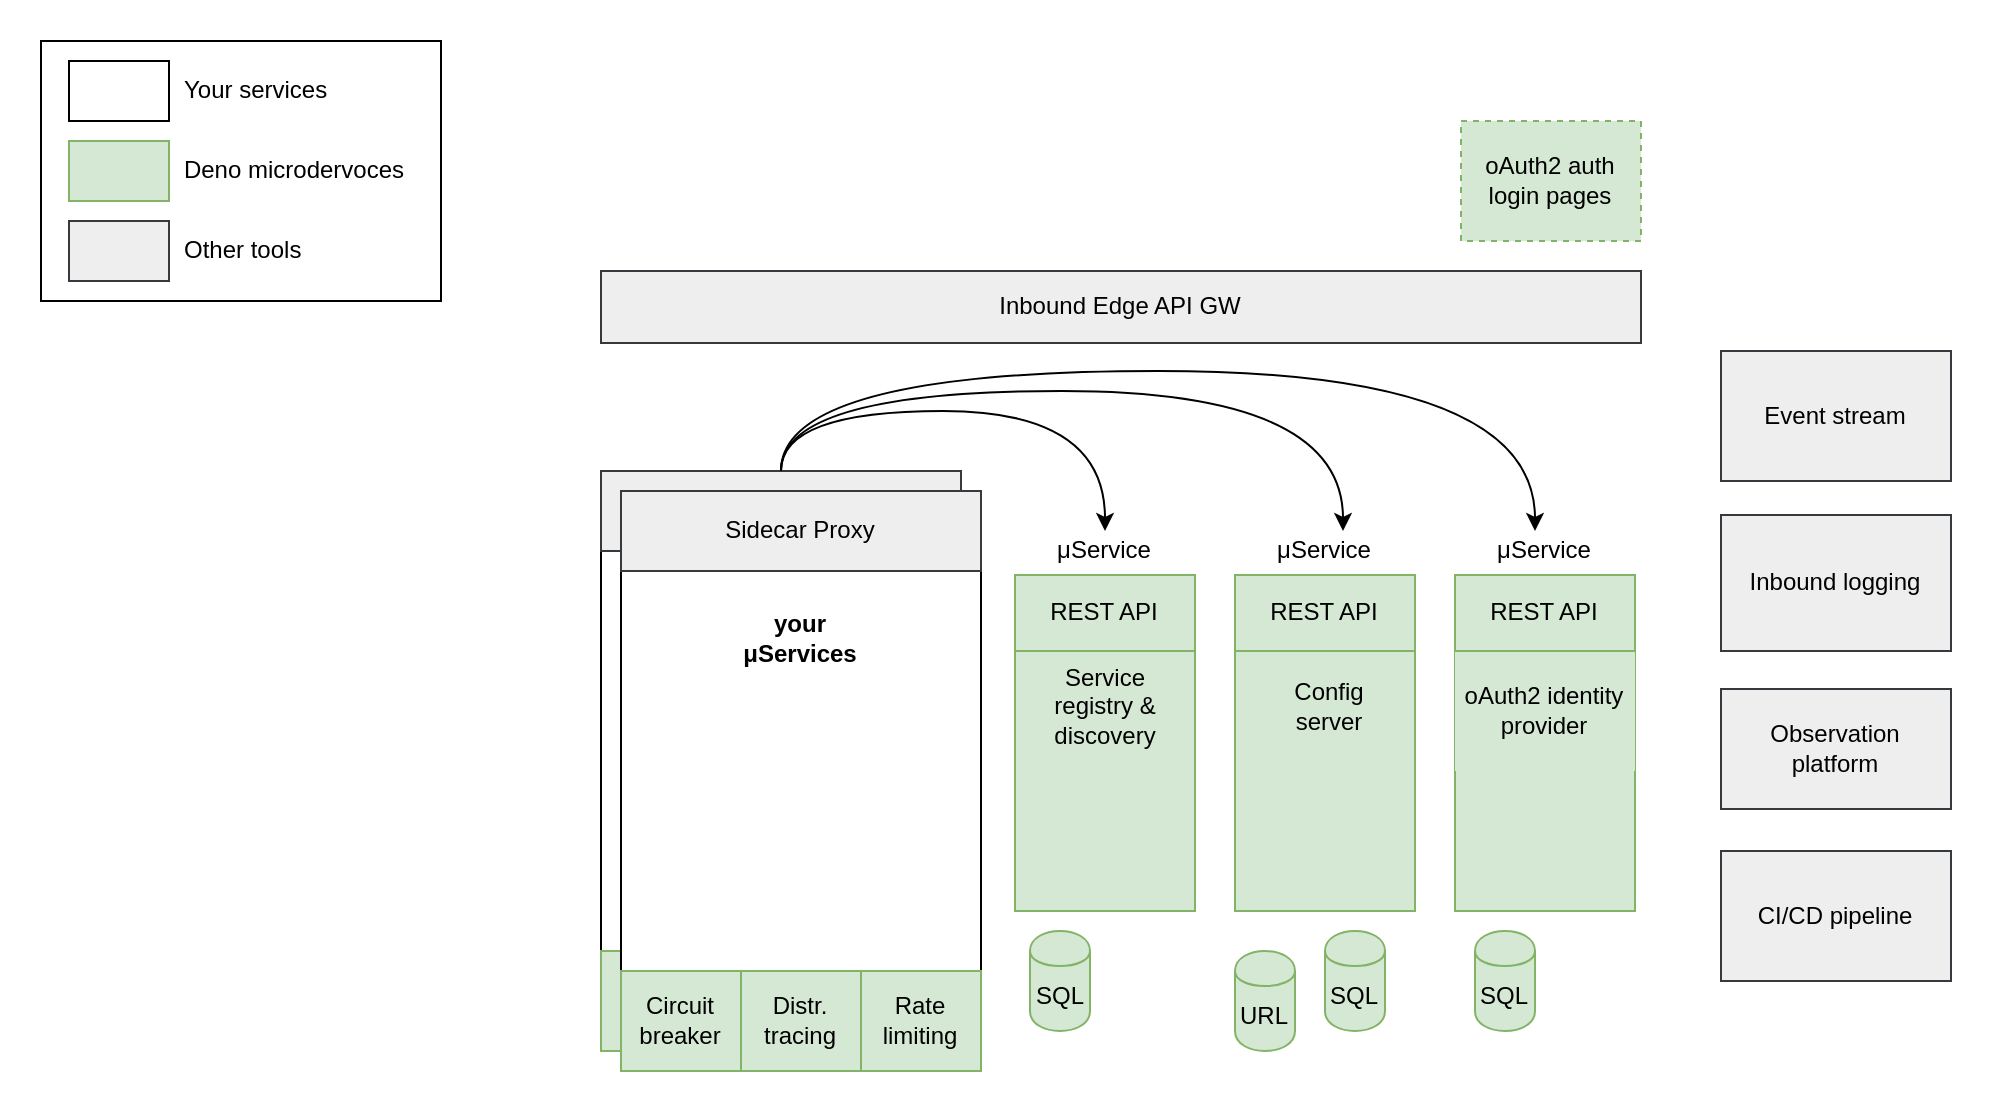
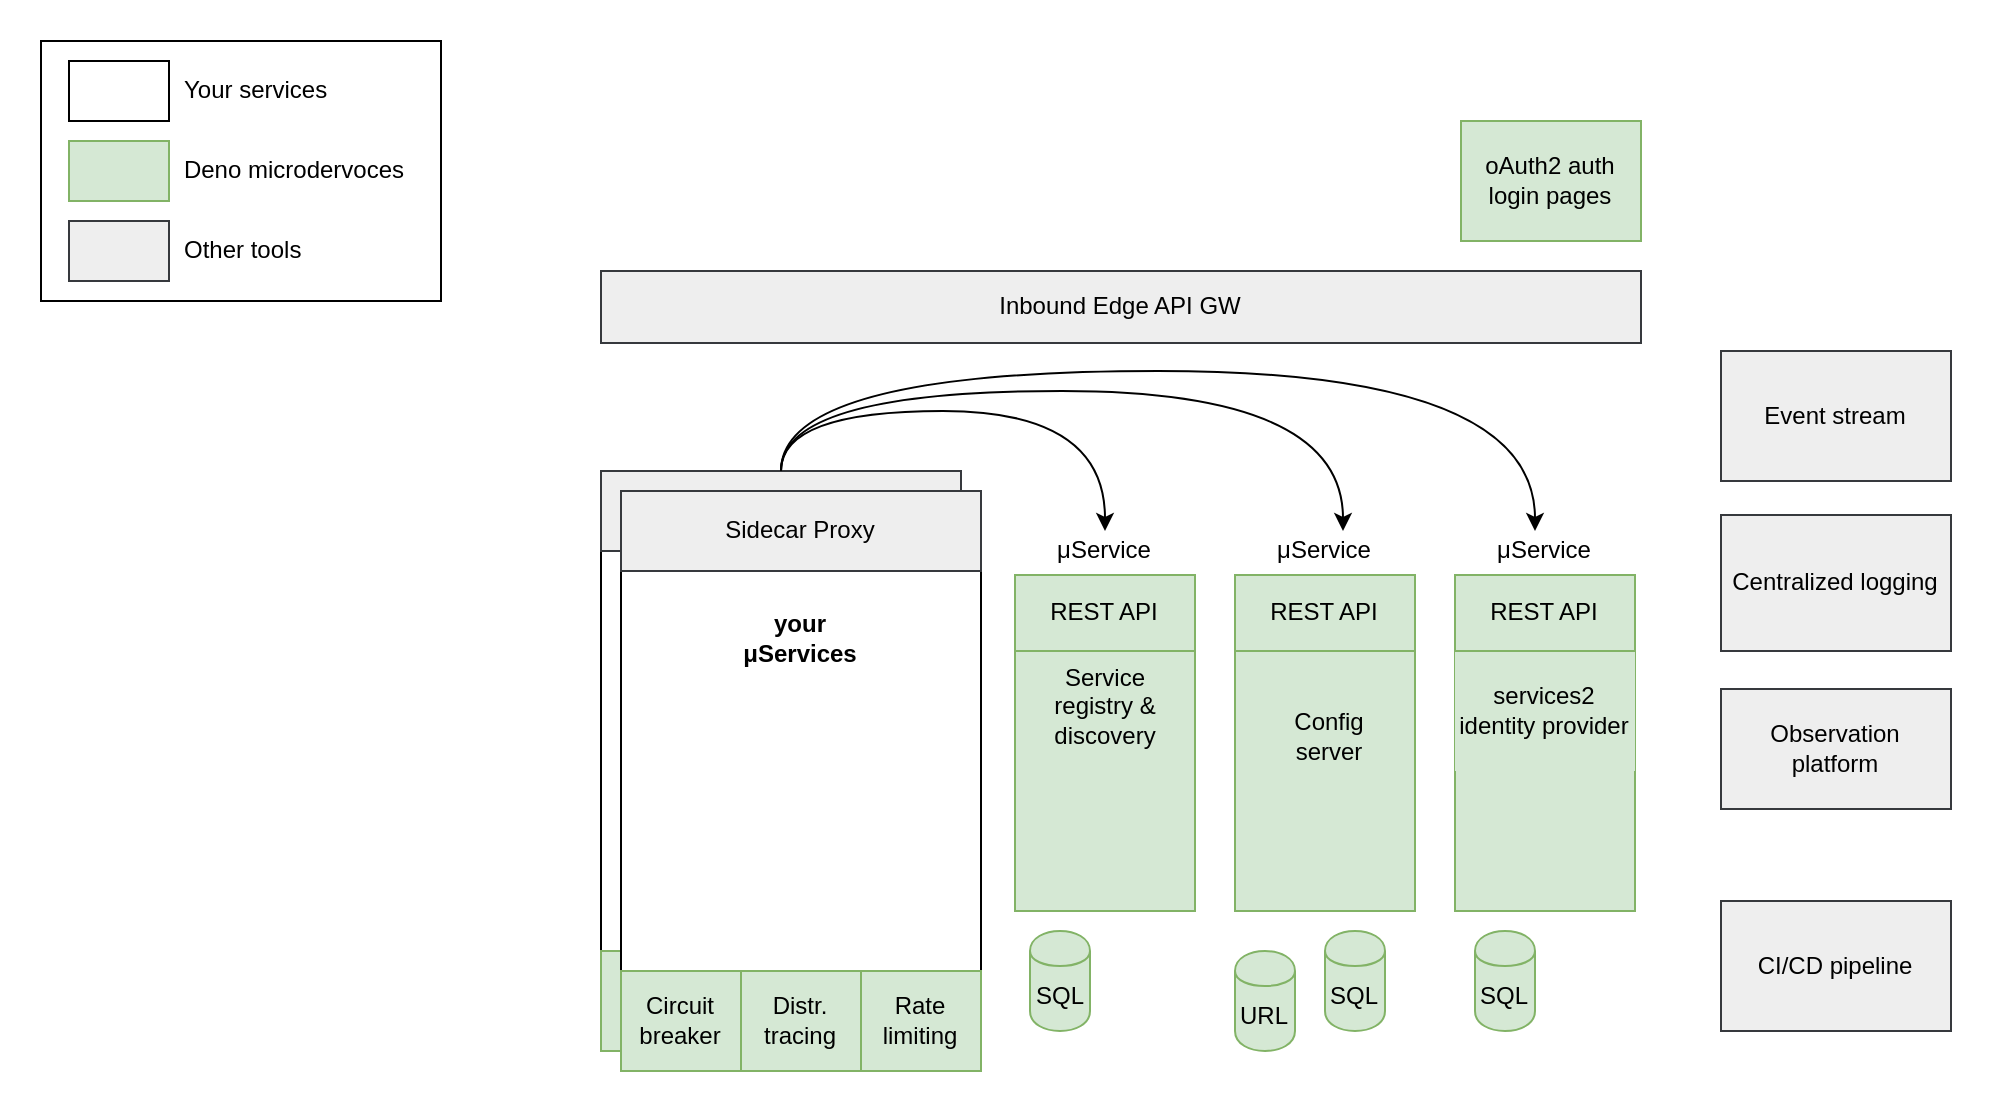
- <mxCell id="28" value="oAuth2 auth login pages" style="rounded=0;whiteSpace=wrap;html=1;fillColor=#d5e8d4;strokeColor=#82b366;dashed=1;" vertex="1" parent="1"><mxGeometry x="730" y="60" width="90" height="60" as="geometry" /></mxCell>
+ <mxCell id="28" value="oAuth2 auth login pages" style="rounded=0;whiteSpace=wrap;html=1;fillColor=#d5e8d4;strokeColor=#82b366;" vertex="1" parent="1"><mxGeometry x="730" y="60" width="90" height="60" as="geometry" /></mxCell>
- <mxCell id="26" value="Inbound logging" style="rounded=0;whiteSpace=wrap;html=1;fillColor=#eeeeee;strokeColor=#36393d;" vertex="1" parent="1"><mxGeometry x="860" y="257" width="115" height="68" as="geometry" /></mxCell>
+ <mxCell id="26" value="Centralized logging" style="rounded=0;whiteSpace=wrap;html=1;fillColor=#eeeeee;strokeColor=#36393d;" vertex="1" parent="1"><mxGeometry x="860" y="257" width="115" height="68" as="geometry" /></mxCell>
- <mxCell id="17" value="Config server" style="text;html=1;strokeColor=none;fillColor=#d5e8d4;align=center;verticalAlign=middle;whiteSpace=wrap;rounded=0;" vertex="1" parent="1"><mxGeometry x="637" y="329" width="55" height="48" as="geometry" /></mxCell>
+ <mxCell id="17" value="Config server" style="text;html=1;strokeColor=none;fillColor=#d5e8d4;align=center;verticalAlign=middle;whiteSpace=wrap;rounded=0;" vertex="1" parent="1"><mxGeometry x="637" y="344" width="55" height="48" as="geometry" /></mxCell>
- <mxCell id="18" value="oAuth2 identity provider" style="text;html=1;strokeColor=none;fillColor=#d5e8d4;align=center;verticalAlign=middle;whiteSpace=wrap;rounded=0;" vertex="1" parent="1"><mxGeometry x="727" y="325" width="90" height="60" as="geometry" /></mxCell>
+ <mxCell id="18" value="services2 identity provider" style="text;html=1;strokeColor=none;fillColor=#d5e8d4;align=center;verticalAlign=middle;whiteSpace=wrap;rounded=0;" vertex="1" parent="1"><mxGeometry x="727" y="325" width="90" height="60" as="geometry" /></mxCell>
- <mxCell id="27" value="CI/CD pipeline" style="rounded=0;whiteSpace=wrap;html=1;fillColor=#eeeeee;strokeColor=#36393d;" vertex="1" parent="1"><mxGeometry x="860" y="425" width="115" height="65" as="geometry" /></mxCell>
+ <mxCell id="27" value="CI/CD pipeline" style="rounded=0;whiteSpace=wrap;html=1;fillColor=#eeeeee;strokeColor=#36393d;" vertex="1" parent="1"><mxGeometry x="860" y="450" width="115" height="65" as="geometry" /></mxCell>
